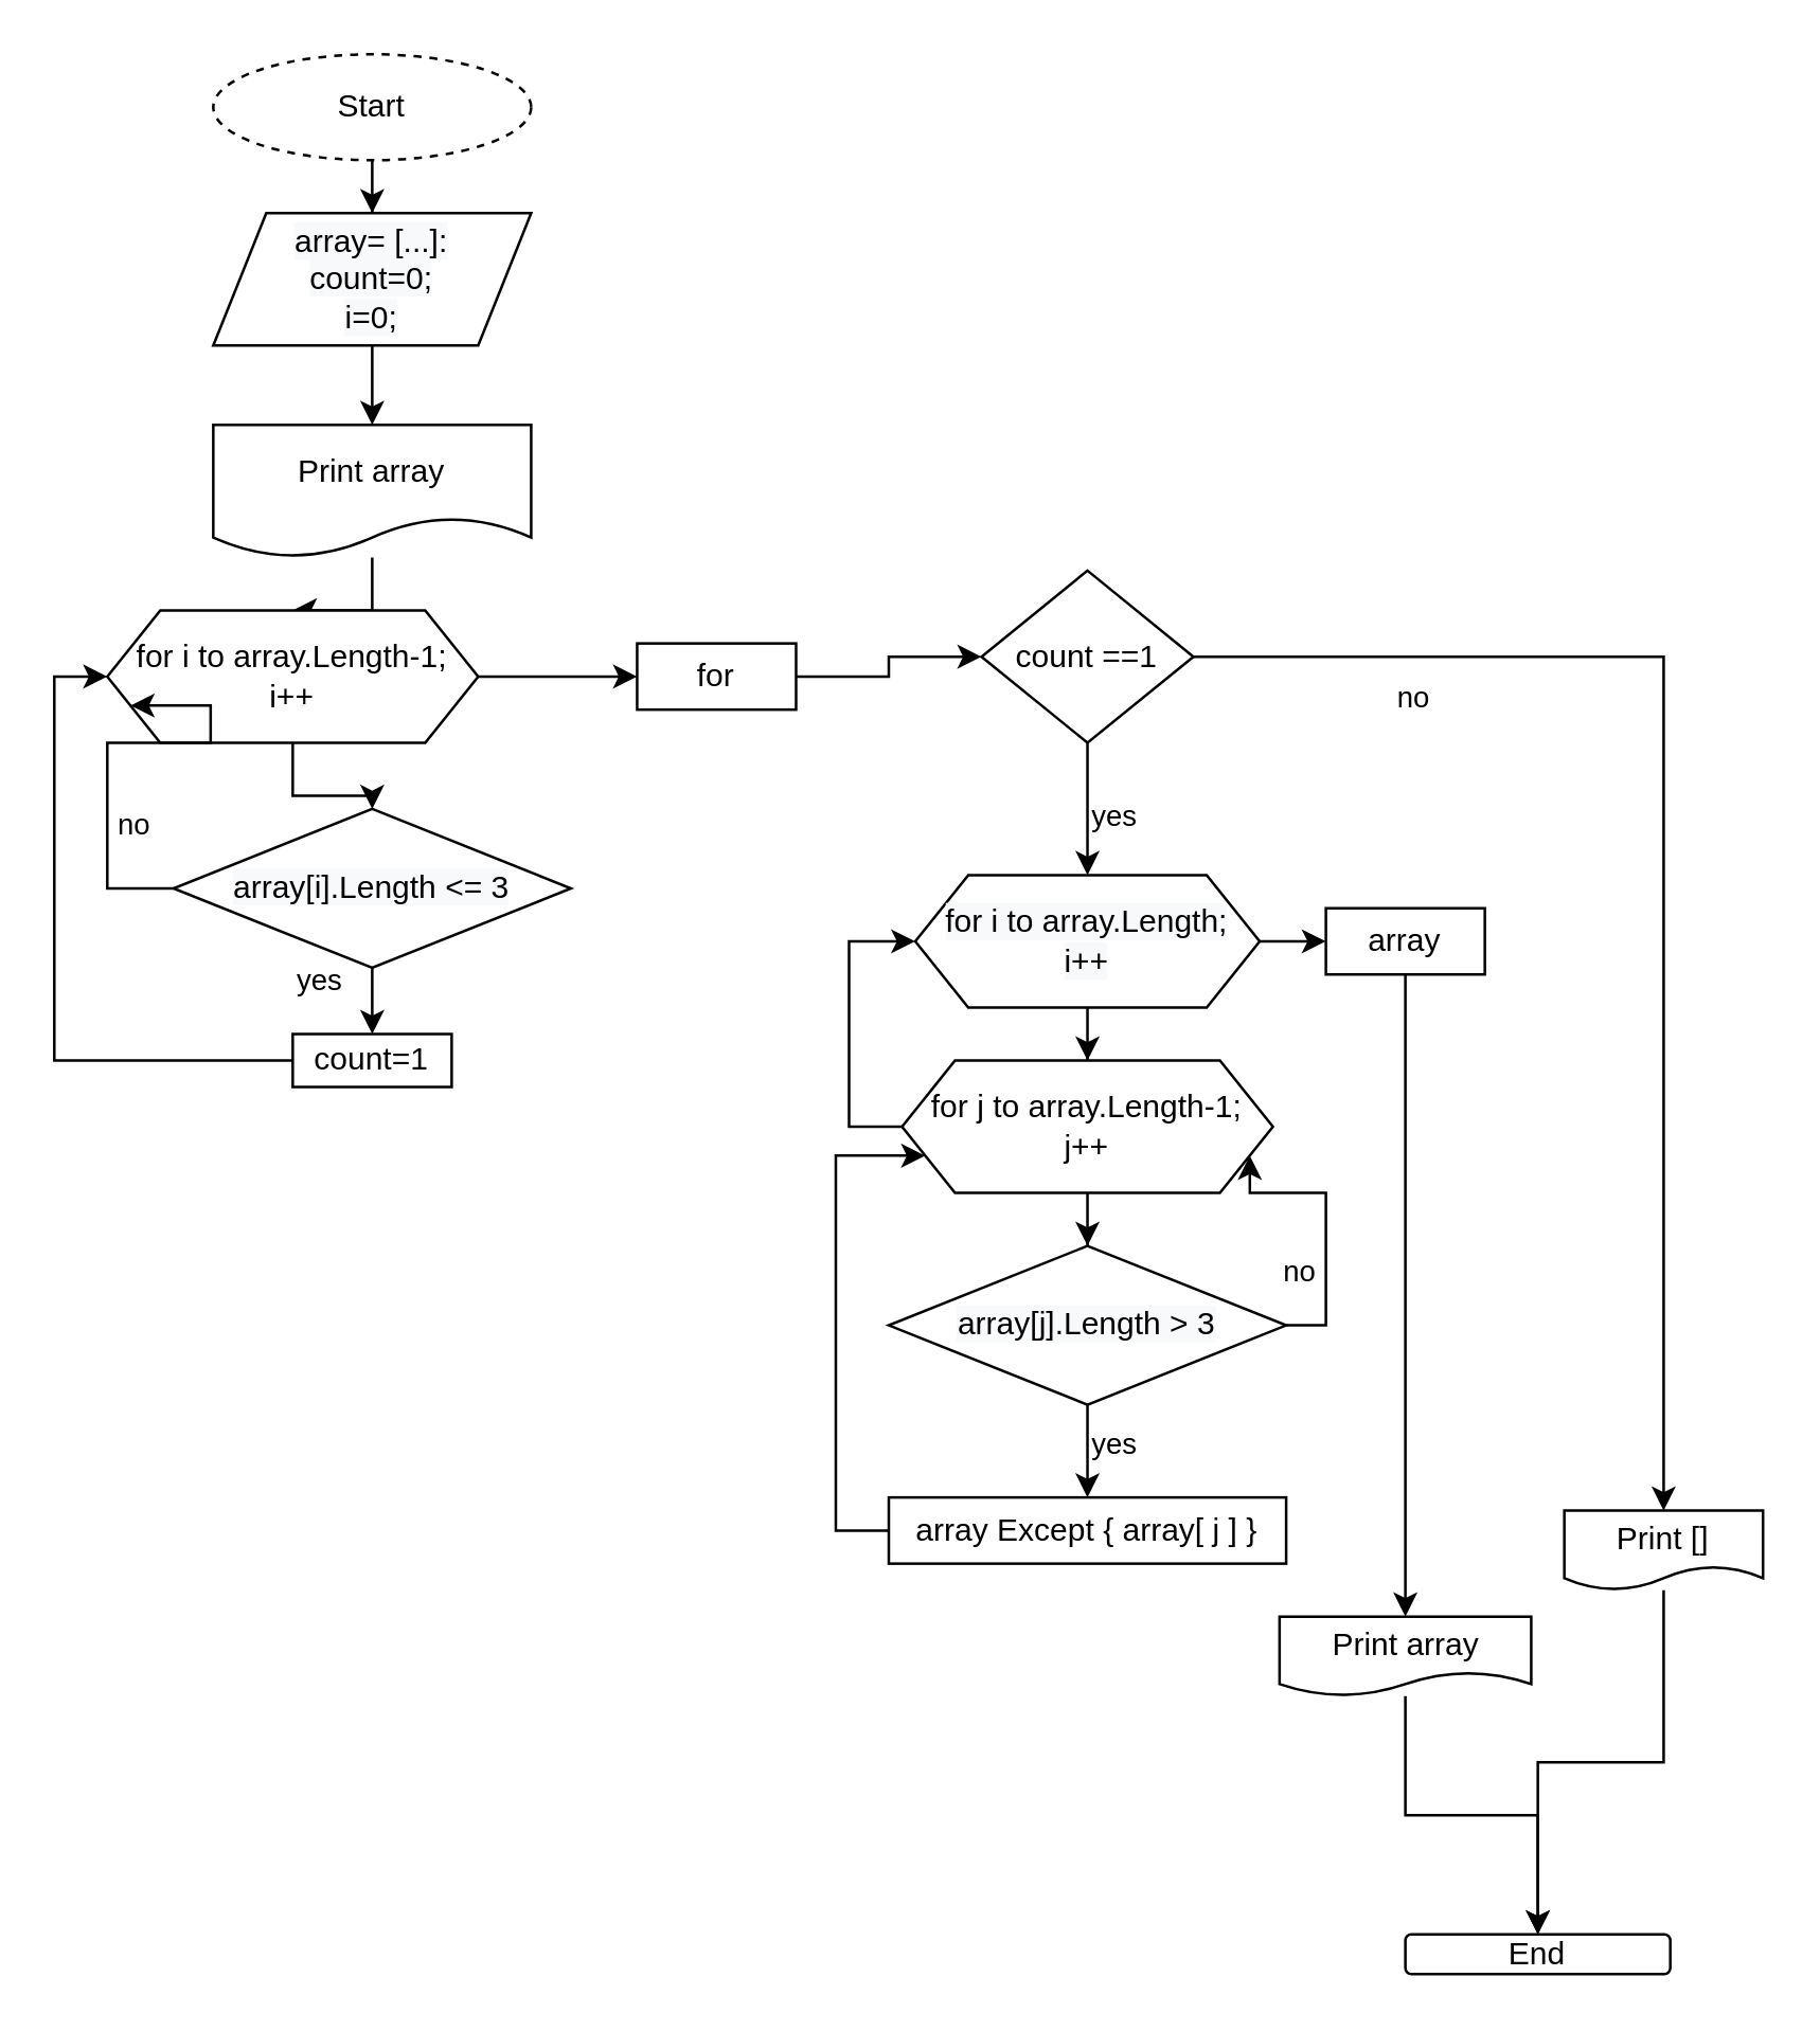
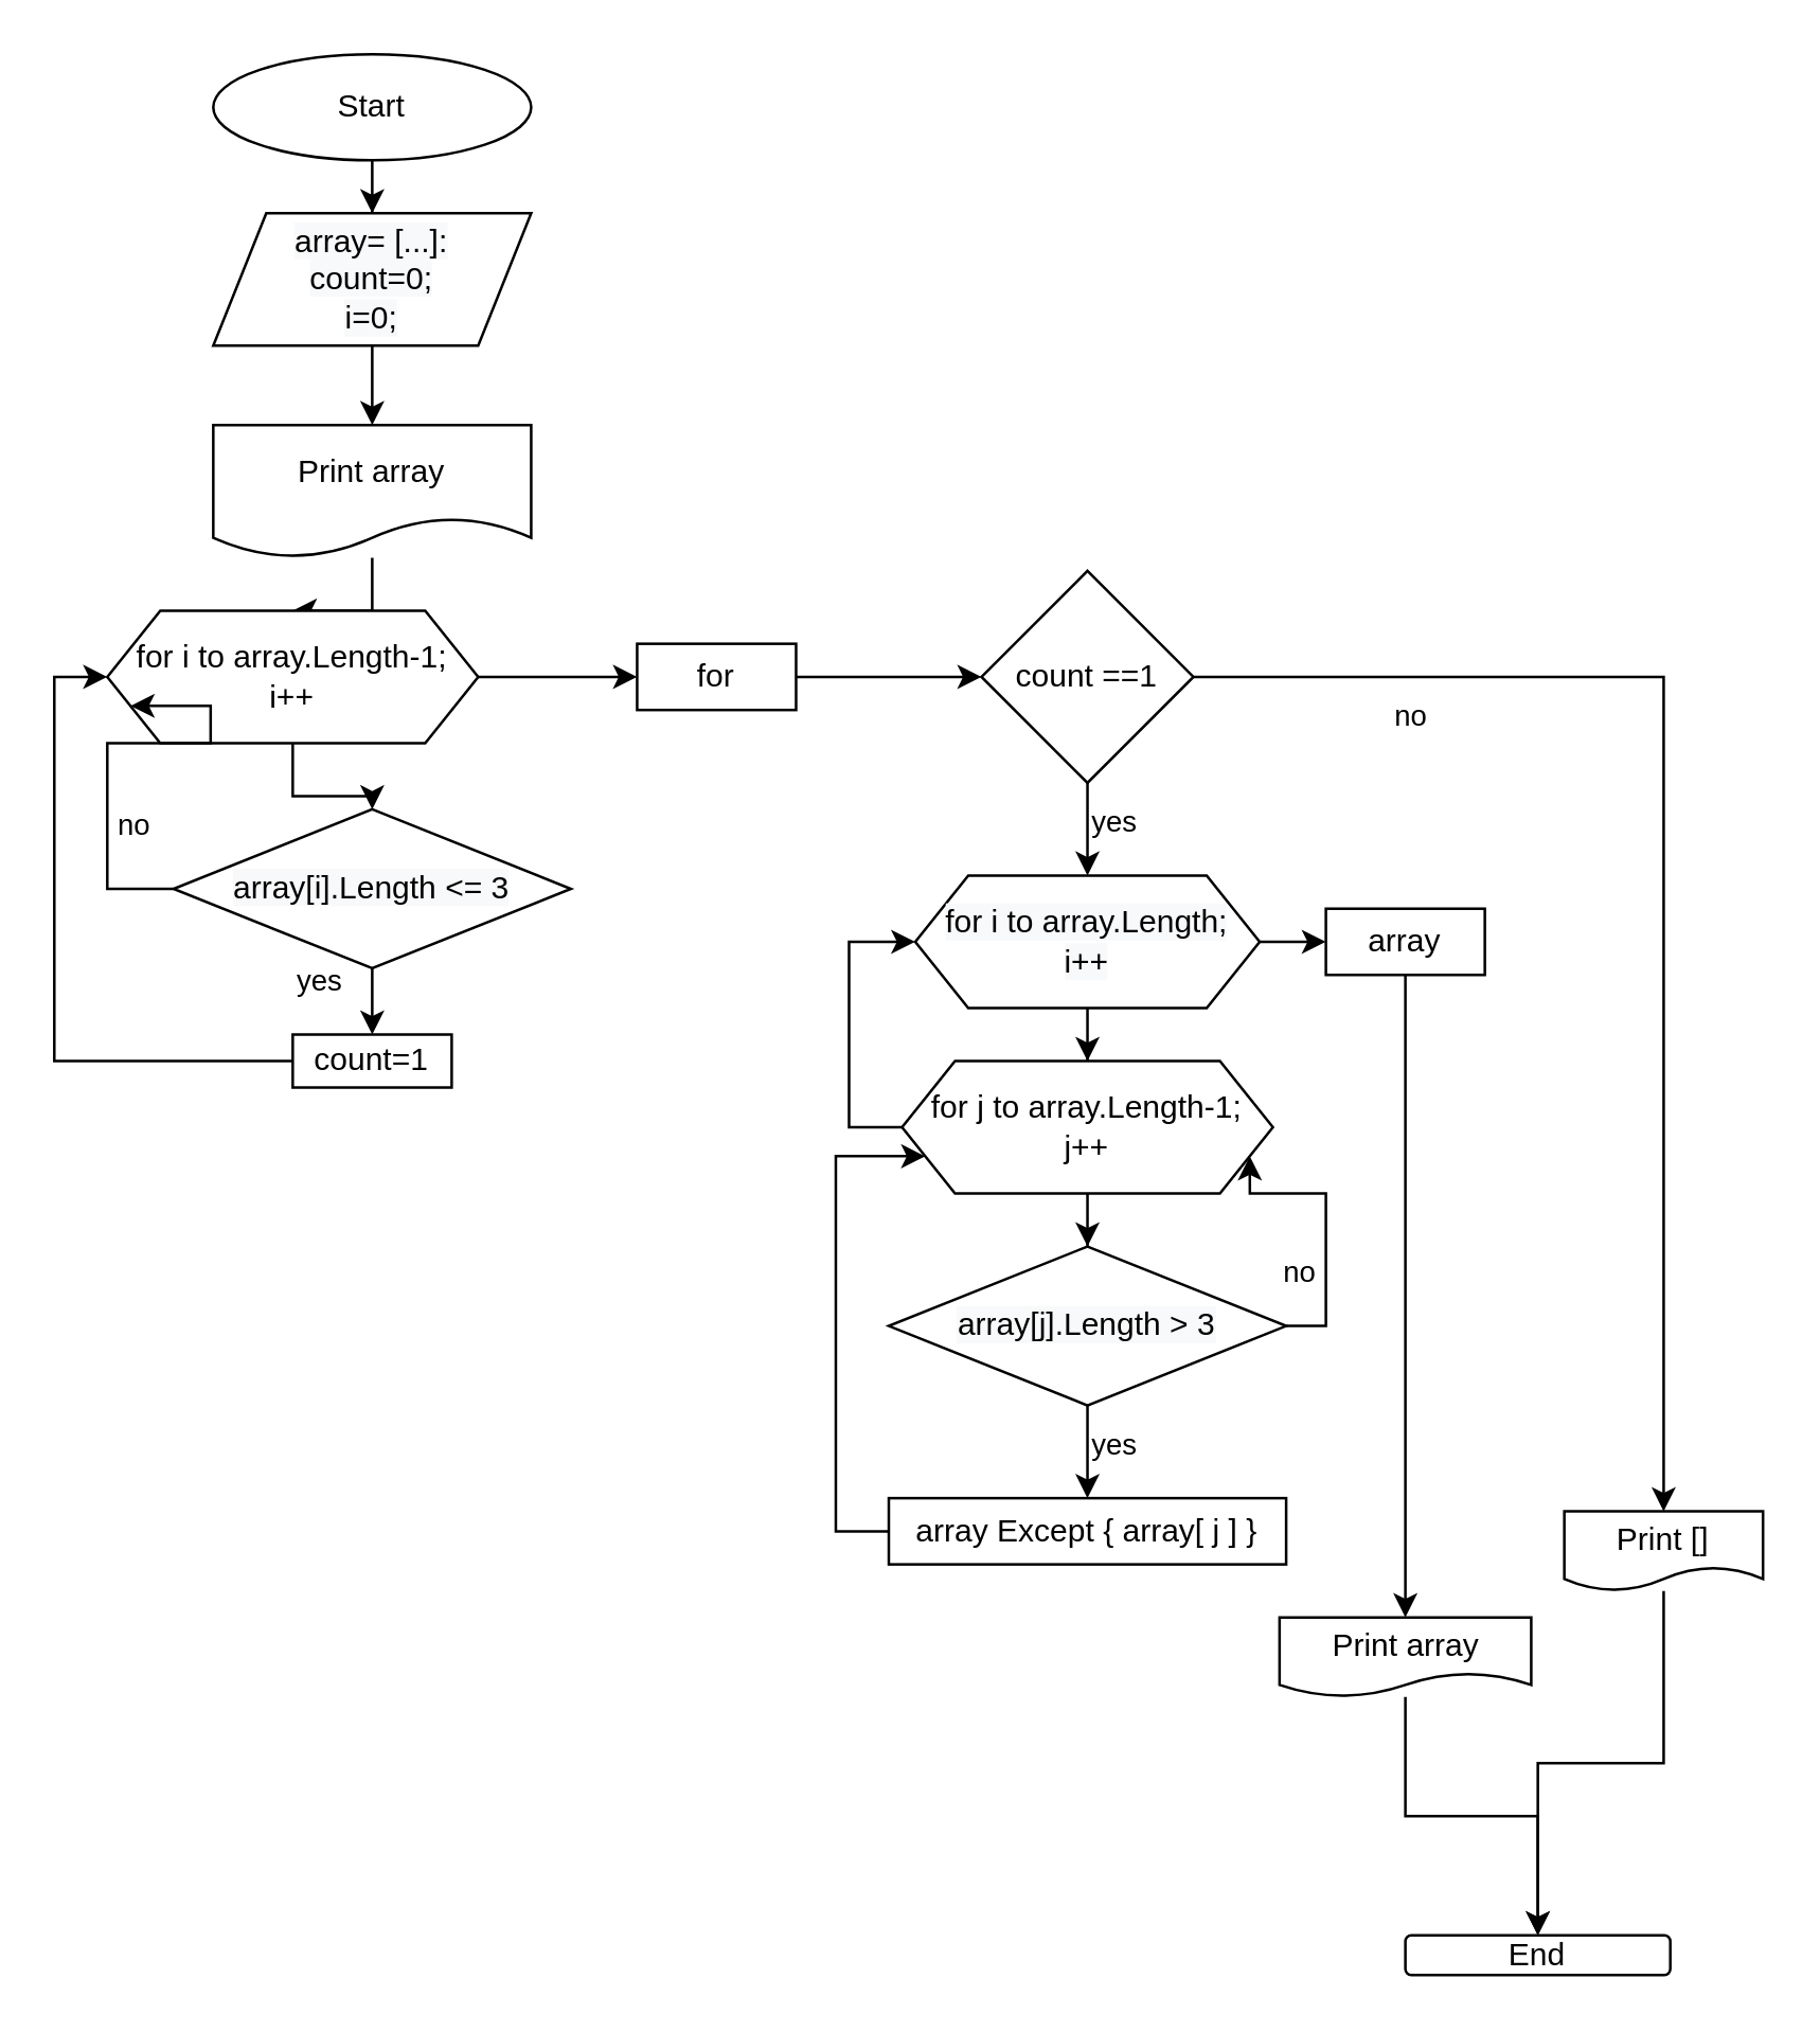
- <mxCell id="3" value="Start" style="ellipse;whiteSpace=wrap;html=1;dashed=1;" vertex="1" parent="1"><mxGeometry x="80" y="20" width="120" height="40" as="geometry" /></mxCell>
+ <mxCell id="3" value="Start" style="ellipse;whiteSpace=wrap;html=1;" vertex="1" parent="1"><mxGeometry x="80" y="20" width="120" height="40" as="geometry" /></mxCell>
- <mxCell id="21" value="count ==1" style="rhombus;whiteSpace=wrap;html=1;rounded=0;" vertex="1" parent="1"><mxGeometry x="370" y="215" width="80" height="65" as="geometry" /></mxCell>
+ <mxCell id="21" value="count ==1" style="rhombus;whiteSpace=wrap;html=1;rounded=0;" vertex="1" parent="1"><mxGeometry x="370" y="215" width="80" height="80" as="geometry" /></mxCell>
